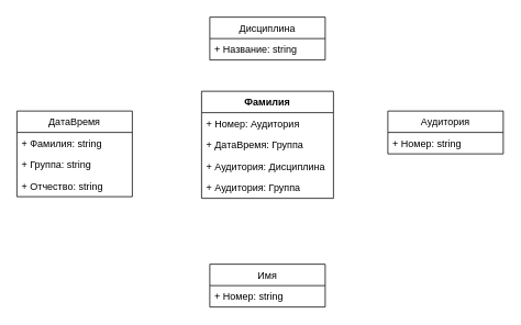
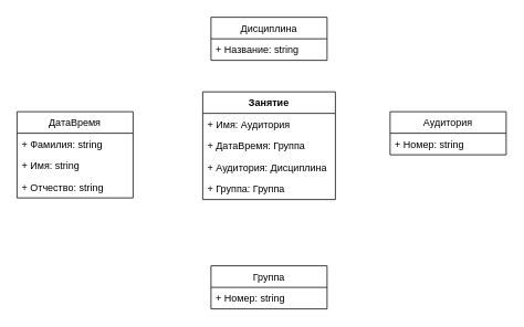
- <mxCell id="12" value="Фамилия" style="swimlane;fontStyle=1;align=center;verticalAlign=top;childLayout=stackLayout;horizontal=1;startSize=26;horizontalStack=0;resizeParent=1;resizeParentMax=0;resizeLast=0;collapsible=1;marginBottom=0;" parent="1" vertex="1"><mxGeometry x="244" y="110" width="160" height="130" as="geometry" /></mxCell>
+ <mxCell id="12" value="Занятие" style="swimlane;fontStyle=1;align=center;verticalAlign=top;childLayout=stackLayout;horizontal=1;startSize=26;horizontalStack=0;resizeParent=1;resizeParentMax=0;resizeLast=0;collapsible=1;marginBottom=0;" parent="1" vertex="1"><mxGeometry x="244" y="110" width="160" height="130" as="geometry" /></mxCell>
- <mxCell id="13" value="+ Номер: Аудитория" style="text;strokeColor=none;fillColor=none;align=left;verticalAlign=top;spacingLeft=4;spacingRight=4;overflow=hidden;rotatable=0;points=[[0,0.5],[1,0.5]];portConstraint=eastwest;" parent="12" vertex="1"><mxGeometry y="26" width="160" height="26" as="geometry" /></mxCell>
+ <mxCell id="13" value="+ Имя: Аудитория" style="text;strokeColor=none;fillColor=none;align=left;verticalAlign=top;spacingLeft=4;spacingRight=4;overflow=hidden;rotatable=0;points=[[0,0.5],[1,0.5]];portConstraint=eastwest;" parent="12" vertex="1"><mxGeometry y="26" width="160" height="26" as="geometry" /></mxCell>
- <mxCell id="4" value="+ Группа: string" style="text;strokeColor=none;fillColor=none;align=left;verticalAlign=top;spacingLeft=4;spacingRight=4;overflow=hidden;rotatable=0;points=[[0,0.5],[1,0.5]];portConstraint=eastwest;" parent="2" vertex="1"><mxGeometry y="52" width="140" height="26" as="geometry" /></mxCell>
+ <mxCell id="4" value="+ Имя: string" style="text;strokeColor=none;fillColor=none;align=left;verticalAlign=top;spacingLeft=4;spacingRight=4;overflow=hidden;rotatable=0;points=[[0,0.5],[1,0.5]];portConstraint=eastwest;" parent="2" vertex="1"><mxGeometry y="52" width="140" height="26" as="geometry" /></mxCell>
- <mxCell id="16" value="+ Аудитория: Группа" style="text;strokeColor=none;fillColor=none;align=left;verticalAlign=top;spacingLeft=4;spacingRight=4;overflow=hidden;rotatable=0;points=[[0,0.5],[1,0.5]];portConstraint=eastwest;" parent="12" vertex="1"><mxGeometry y="104" width="160" height="26" as="geometry" /></mxCell>
+ <mxCell id="16" value="+ Группа: Группа" style="text;strokeColor=none;fillColor=none;align=left;verticalAlign=top;spacingLeft=4;spacingRight=4;overflow=hidden;rotatable=0;points=[[0,0.5],[1,0.5]];portConstraint=eastwest;" parent="12" vertex="1"><mxGeometry y="104" width="160" height="26" as="geometry" /></mxCell>
- <mxCell id="6" value="Имя" style="swimlane;fontStyle=0;childLayout=stackLayout;horizontal=1;startSize=26;fillColor=none;horizontalStack=0;resizeParent=1;resizeParentMax=0;resizeLast=0;collapsible=1;marginBottom=0;" parent="1" vertex="1"><mxGeometry x="254" y="320" width="140" height="52" as="geometry" /></mxCell>
+ <mxCell id="6" value="Группа" style="swimlane;fontStyle=0;childLayout=stackLayout;horizontal=1;startSize=26;fillColor=none;horizontalStack=0;resizeParent=1;resizeParentMax=0;resizeLast=0;collapsible=1;marginBottom=0;" parent="1" vertex="1"><mxGeometry x="254" y="320" width="140" height="52" as="geometry" /></mxCell>
